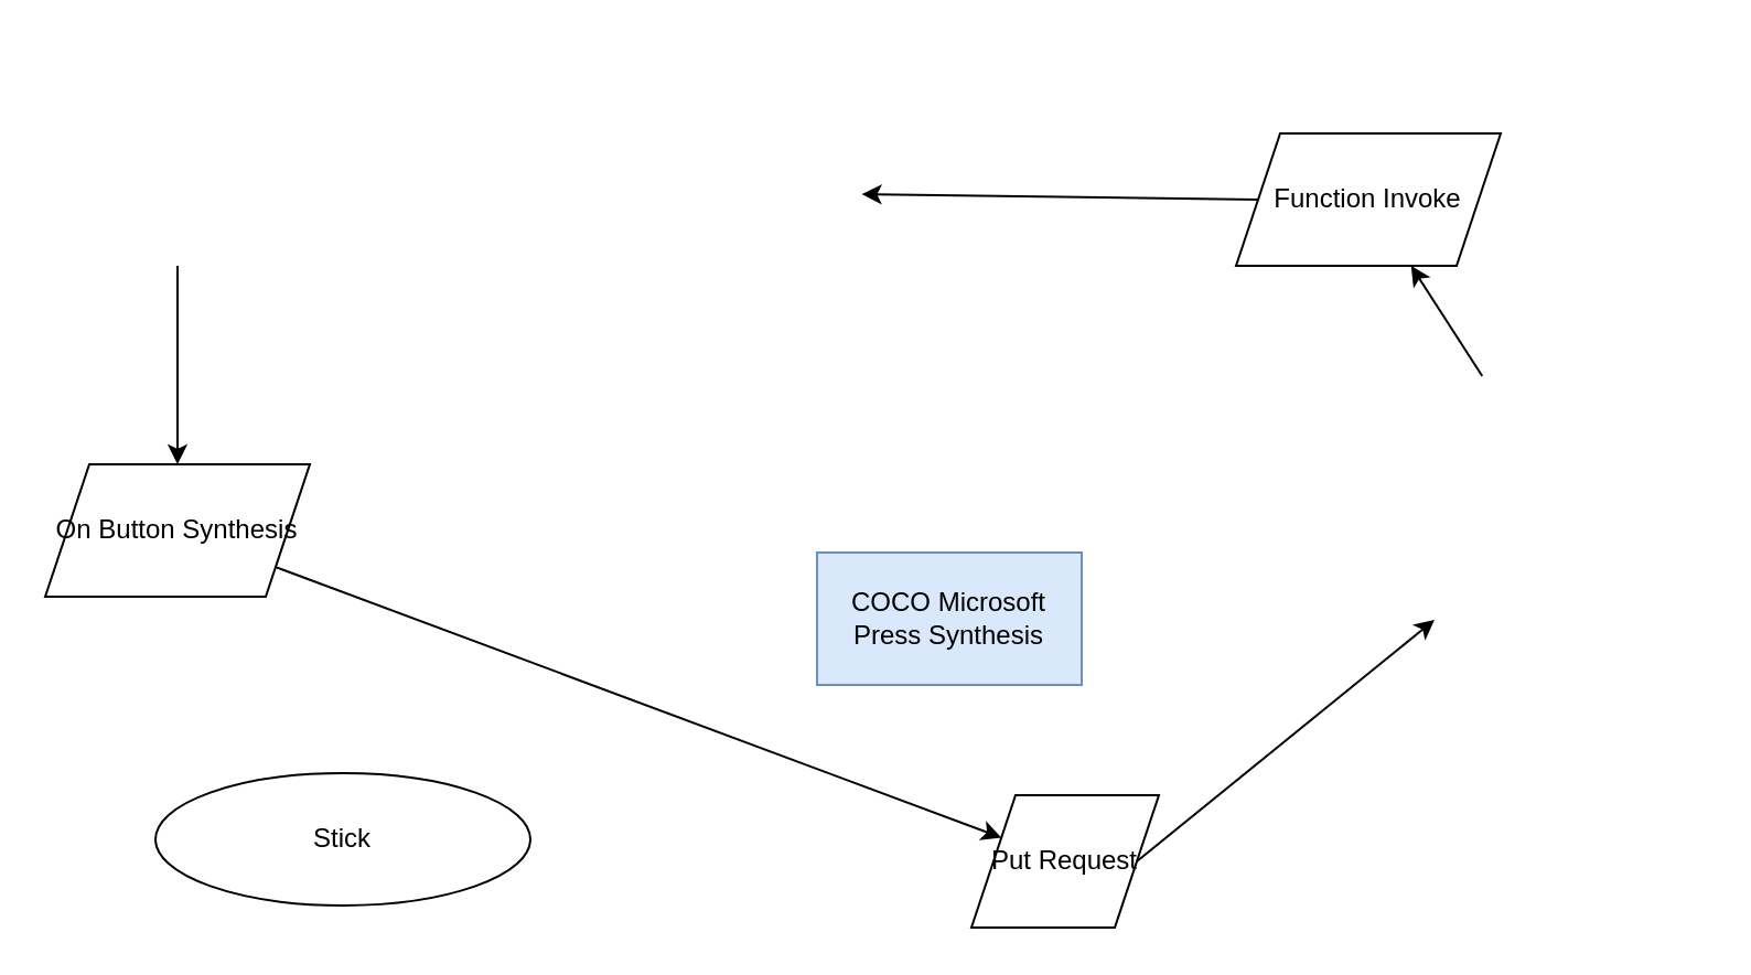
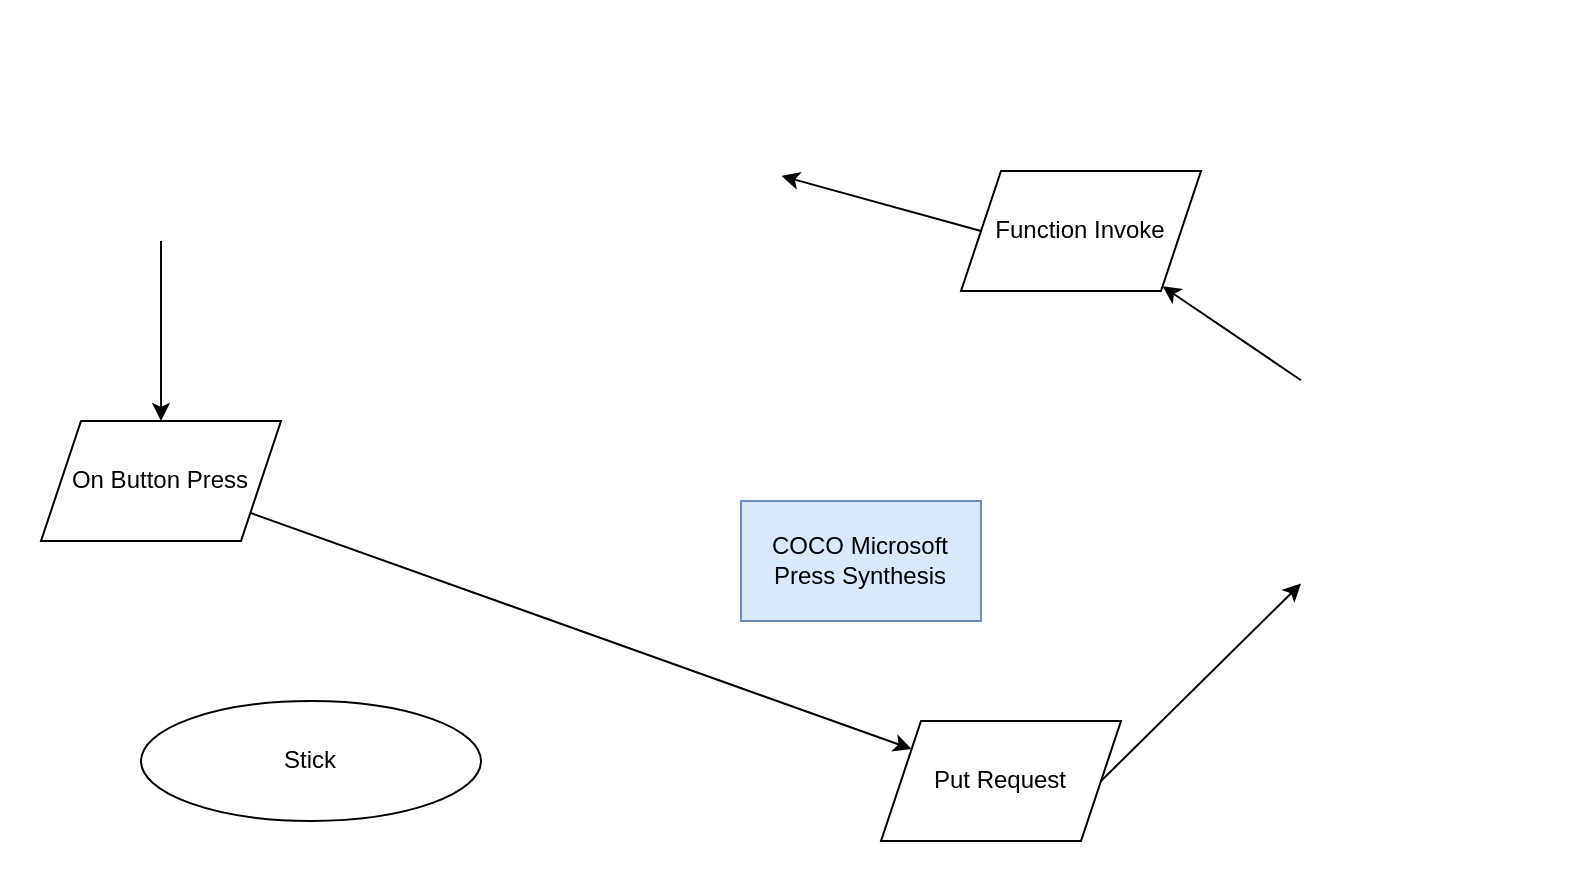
- <mxCell id="15" value="Function Invoke" style="shape=parallelogram;perimeter=parallelogramPerimeter;whiteSpace=wrap;html=1;fixedSize=1;" vertex="1" parent="1"><mxGeometry x="560" y="60" width="120" height="60" as="geometry" /></mxCell>
+ <mxCell id="15" value="Function Invoke" style="shape=parallelogram;perimeter=parallelogramPerimeter;whiteSpace=wrap;html=1;fixedSize=1;" vertex="1" parent="1"><mxGeometry x="480" y="85" width="120" height="60" as="geometry" /></mxCell>
- <mxCell id="11" value="On Button Synthesis" style="shape=parallelogram;perimeter=parallelogramPerimeter;whiteSpace=wrap;html=1;fixedSize=1;" vertex="1" parent="1"><mxGeometry x="20" y="210" width="120" height="60" as="geometry" /></mxCell>
+ <mxCell id="11" value="On Button Press" style="shape=parallelogram;perimeter=parallelogramPerimeter;whiteSpace=wrap;html=1;fixedSize=1;" vertex="1" parent="1"><mxGeometry x="20" y="210" width="120" height="60" as="geometry" /></mxCell>
- <mxCell id="13" value="Put Request" style="shape=parallelogram;perimeter=parallelogramPerimeter;whiteSpace=wrap;html=1;fixedSize=1;" vertex="1" parent="1"><mxGeometry x="440" y="360" width="85" height="60" as="geometry" /></mxCell>
+ <mxCell id="13" value="Put Request" style="shape=parallelogram;perimeter=parallelogramPerimeter;whiteSpace=wrap;html=1;fixedSize=1;" vertex="1" parent="1"><mxGeometry x="440" y="360" width="120" height="60" as="geometry" /></mxCell>
